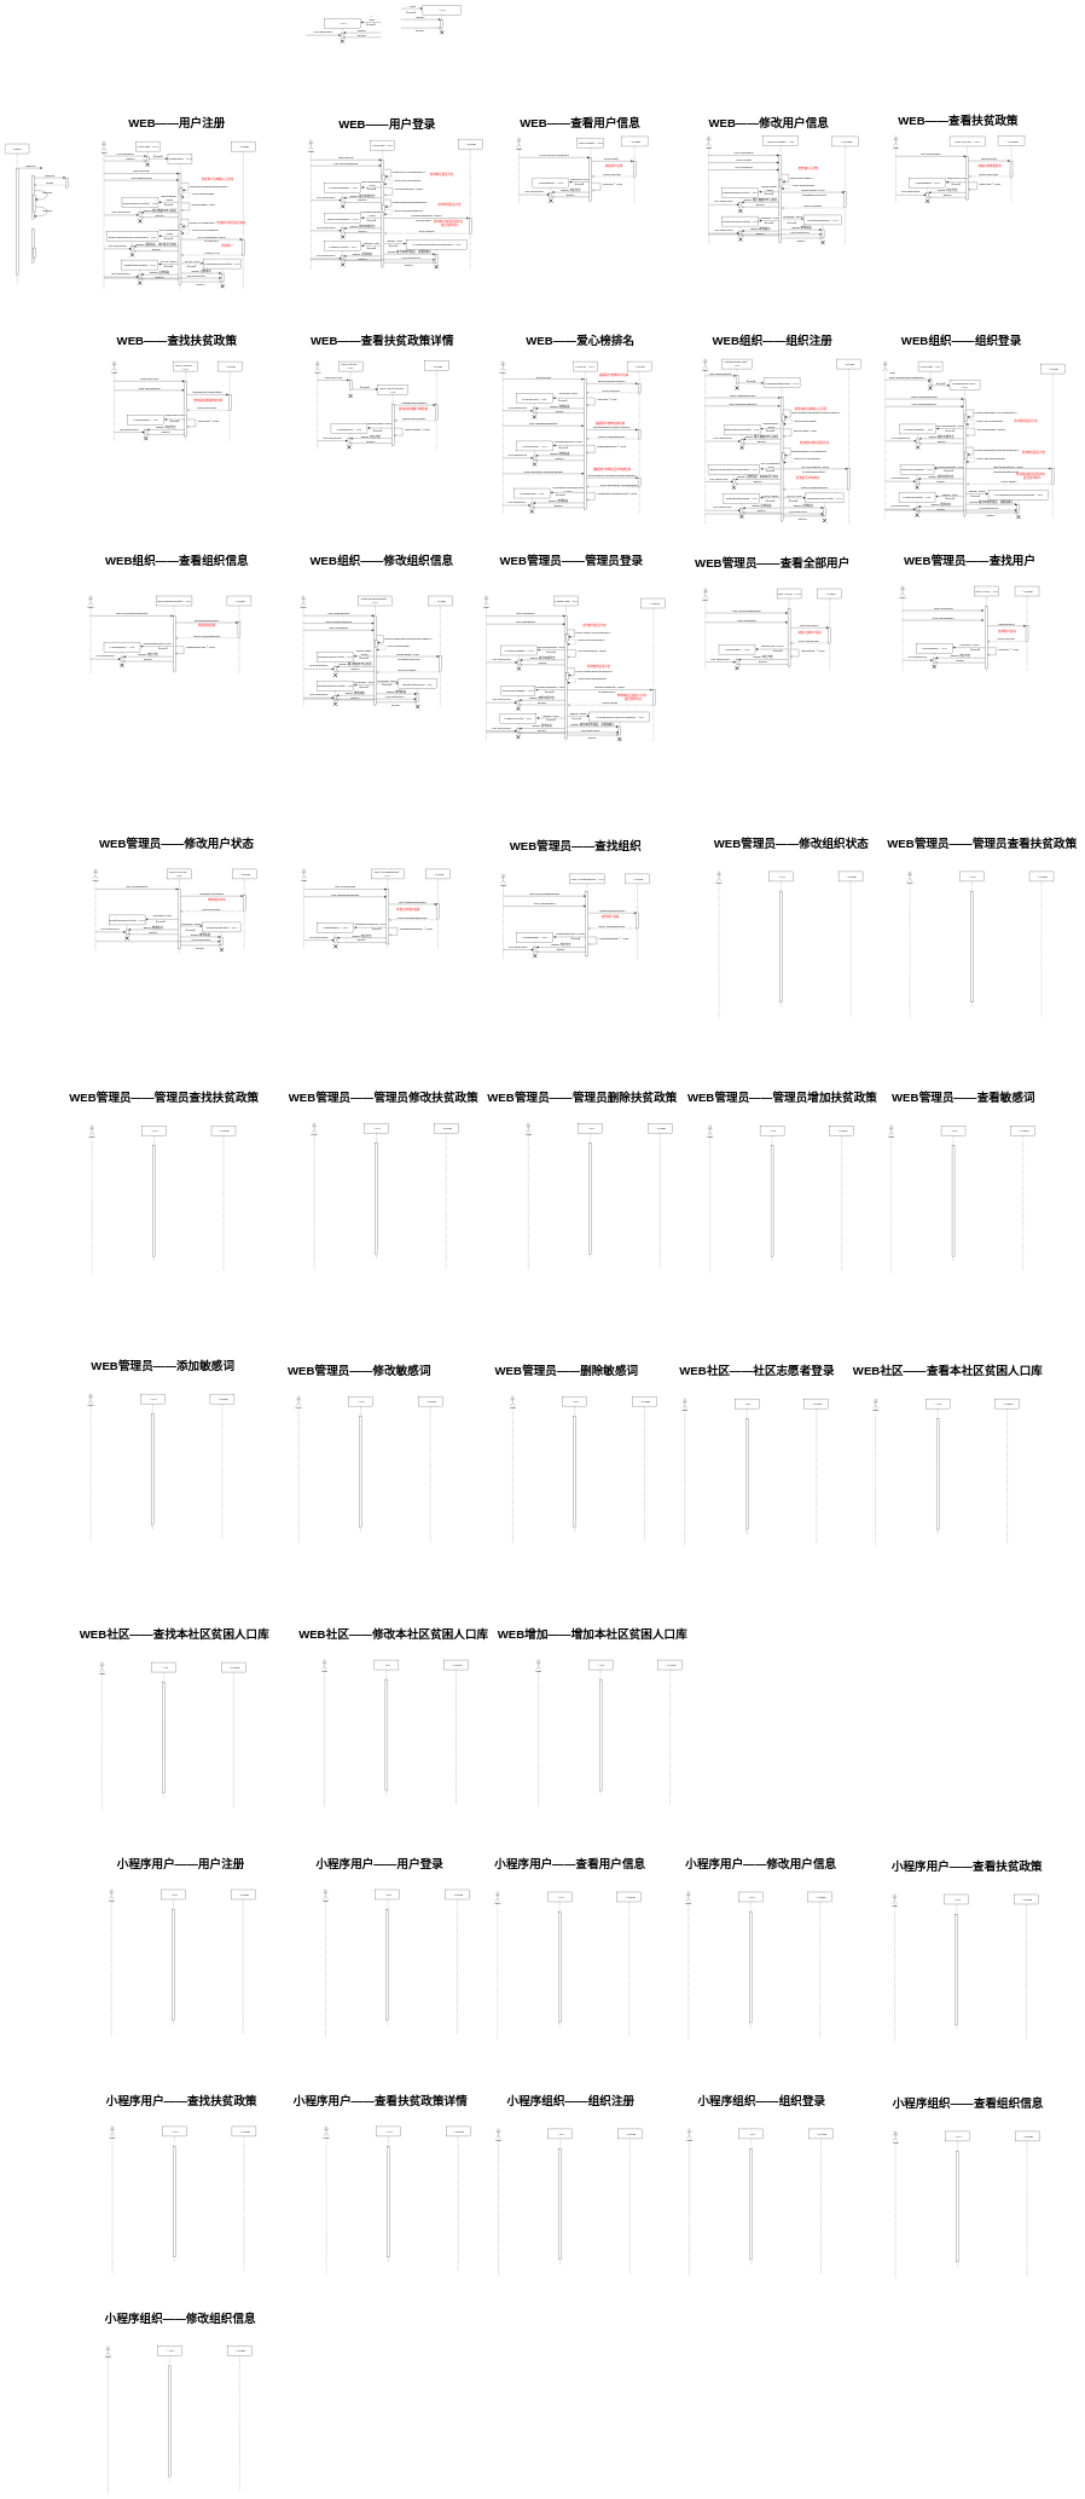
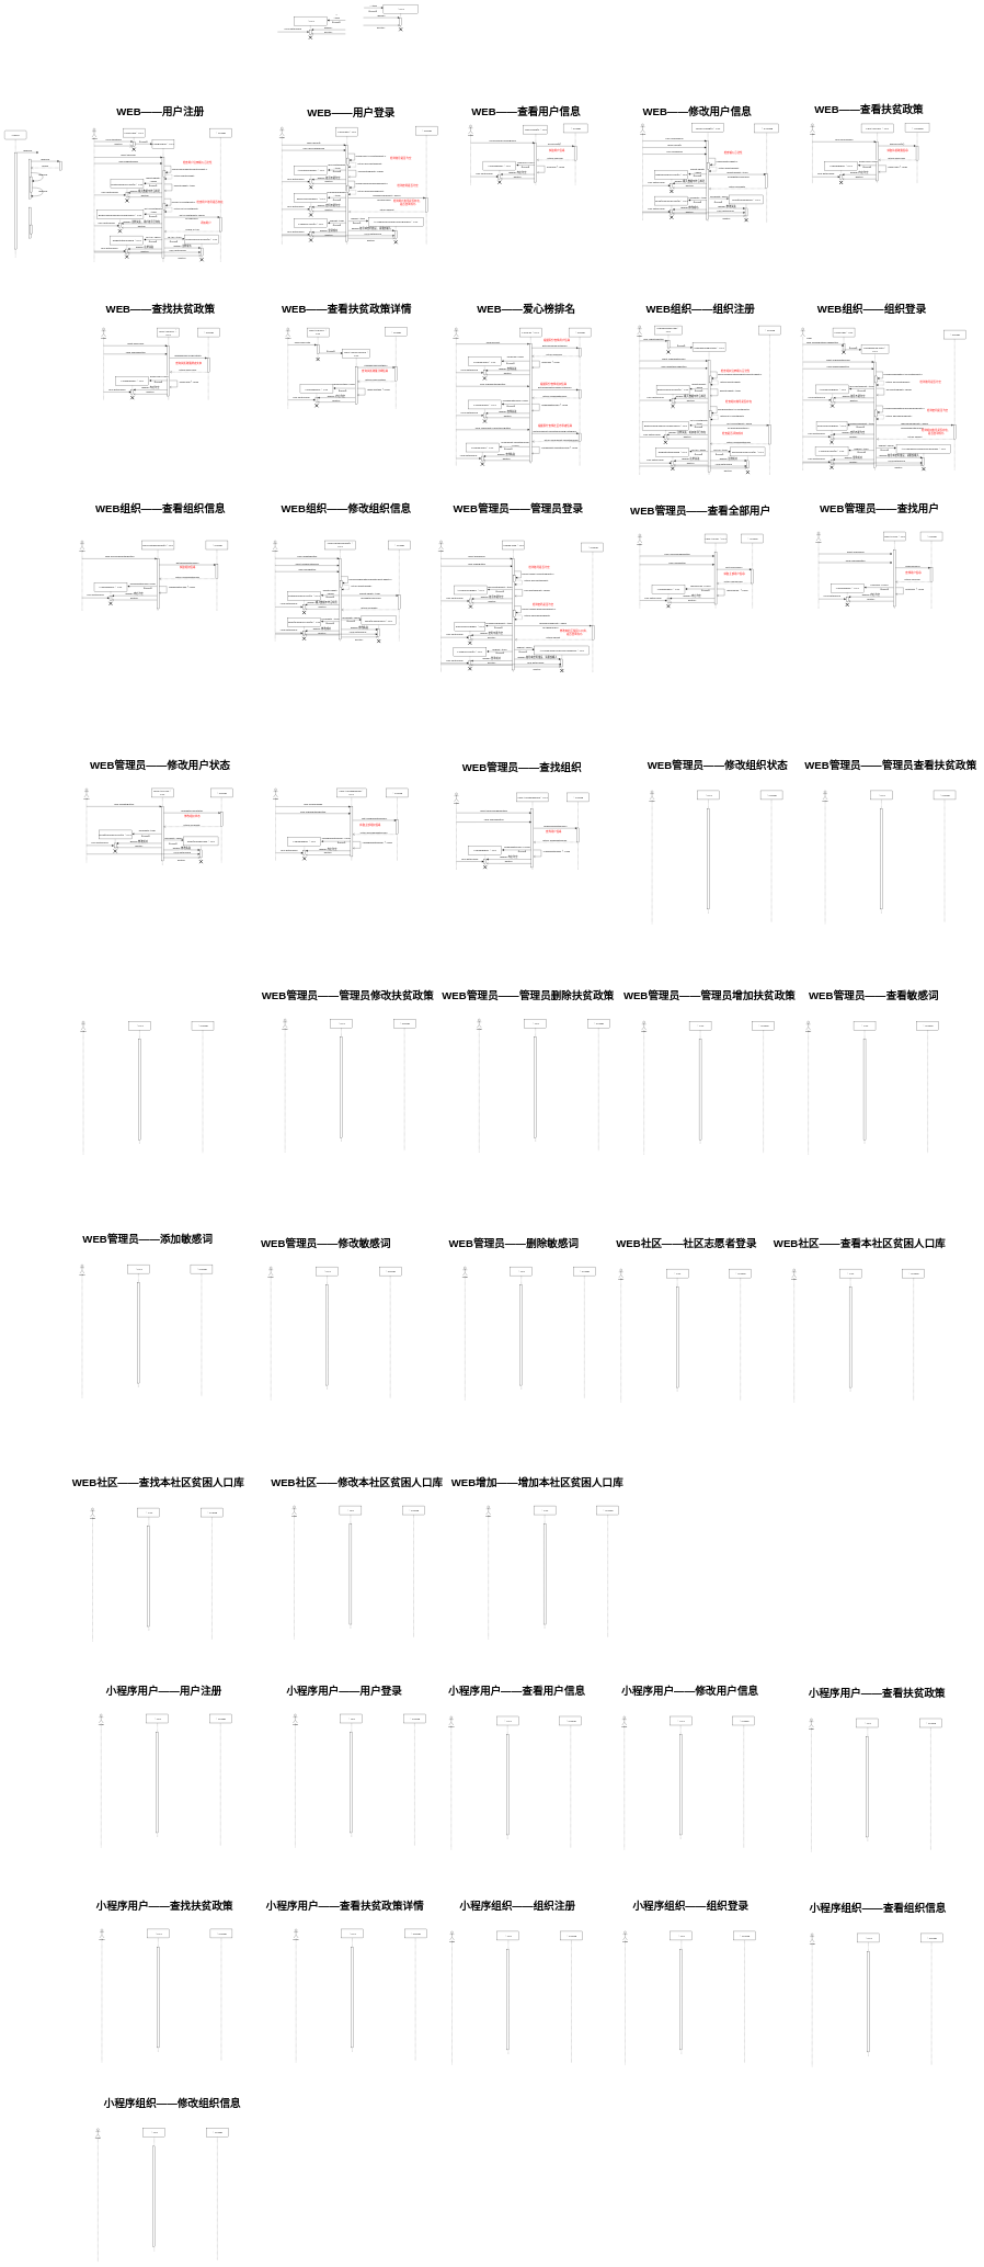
- <mxCell id="763" value="&lt;font color=&quot;#ff0000&quot;&gt;修改组织状态&lt;/font&gt;" style="text;html=1;align=center;verticalAlign=middle;resizable=0;points=[];autosize=1;strokeColor=none;fillColor=none;" parent="1" vertex="1"><mxGeometry x="846.12" y="3706" width="100" height="30" as="geometry" /></mxCell>
+ <mxCell id="763" value="&lt;font color=&quot;#ff0000&quot;&gt;修改组织状态&lt;/font&gt;" style="text;html=1;align=center;verticalAlign=middle;resizable=0;points=[];autosize=1;strokeColor=none;fillColor=none;" parent="1" vertex="1"><mxGeometry x="826.12" y="3706" width="100" height="30" as="geometry" /></mxCell>
- <mxCell id="490" value="&lt;b&gt;&lt;font style=&quot;font-size: 48px;&quot;&gt;WEB&lt;/font&gt;&lt;/b&gt;&lt;b&gt;&lt;font style=&quot;font-size: 48px;&quot;&gt;管理员&lt;/font&gt;&lt;/b&gt;&lt;b&gt;&lt;font style=&quot;font-size: 48px;&quot;&gt;——管理员查找扶贫政策&lt;/font&gt;&lt;/b&gt;" style="text;html=1;align=center;verticalAlign=middle;resizable=0;points=[];autosize=1;strokeColor=none;fillColor=none;" parent="1" vertex="1"><mxGeometry x="272.25" y="4506" width="810" height="70" as="geometry" /></mxCell>
- <mxCell id="628" value="&lt;b&gt;&lt;font style=&quot;font-size: 48px;&quot;&gt;小程序组织——修改组织信息&lt;/font&gt;&lt;/b&gt;" style="text;html=1;align=center;verticalAlign=middle;resizable=0;points=[];autosize=1;strokeColor=none;fillColor=none;" parent="1" vertex="1"><mxGeometry x="419" y="9555" width="650" height="70" as="geometry" /></mxCell>
+ <mxCell id="628" value="&lt;b&gt;&lt;font style=&quot;font-size: 48px;&quot;&gt;小程序组织——修改组织信息&lt;/font&gt;&lt;/b&gt;" style="text;html=1;align=center;verticalAlign=middle;resizable=0;points=[];autosize=1;strokeColor=none;fillColor=none;" parent="1" vertex="1"><mxGeometry x="459" y="9555" width="650" height="70" as="geometry" /></mxCell>
